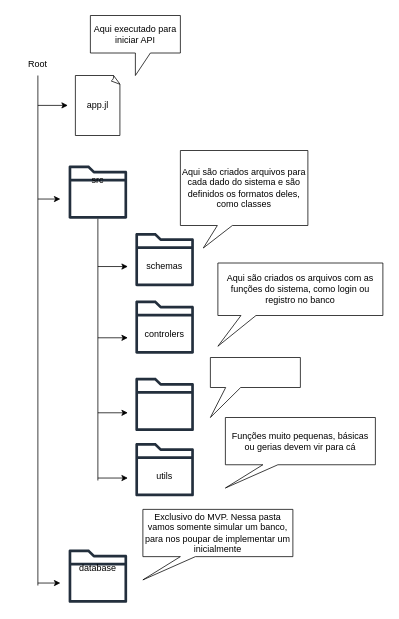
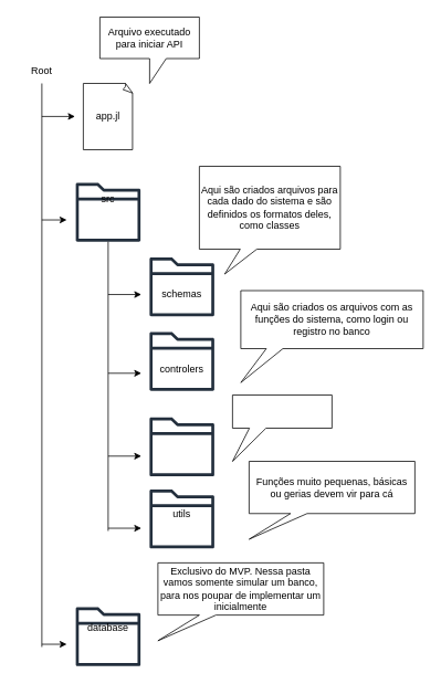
- <mxCell id="8" value="Aqui executado para iniciar API" style="text;html=1;align=center;verticalAlign=middle;whiteSpace=wrap;rounded=0;" vertex="1" parent="1"><mxGeometry x="120" y="20" width="120" height="50" as="geometry" /></mxCell>
+ <mxCell id="8" value="Arquivo executado para iniciar API" style="text;html=1;align=center;verticalAlign=middle;whiteSpace=wrap;rounded=0;" vertex="1" parent="1"><mxGeometry x="120" y="20" width="120" height="50" as="geometry" /></mxCell>
- <mxCell id="27" value="utils" style="text;html=1;align=center;verticalAlign=middle;whiteSpace=wrap;rounded=0;" vertex="1" parent="1"><mxGeometry x="189" y="620" width="60" height="30" as="geometry" /></mxCell>
+ <mxCell id="27" value="utils" style="text;html=1;align=center;verticalAlign=middle;whiteSpace=wrap;rounded=0;" vertex="1" parent="1"><mxGeometry x="189" y="605" width="60" height="30" as="geometry" /></mxCell>
